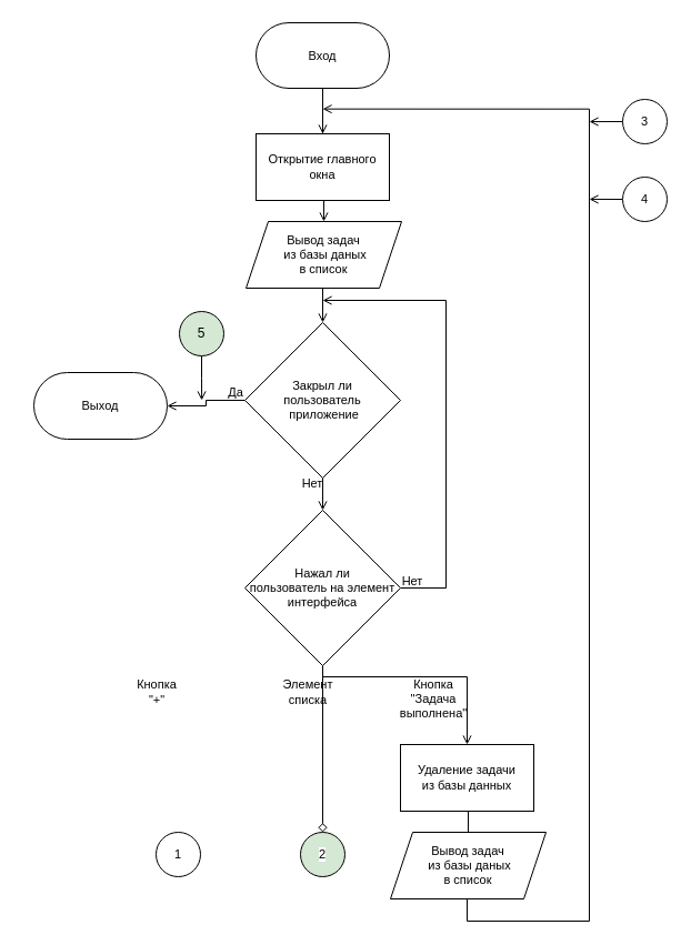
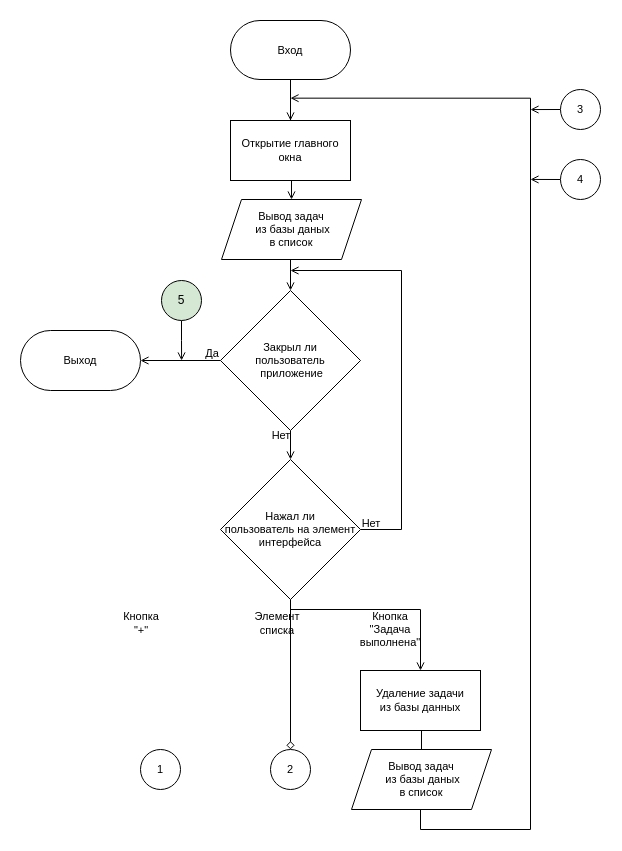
- <mxCell id="8" value="Выход" style="rounded=1;whiteSpace=wrap;html=1;fontSize=11;labelBackgroundColor=none;endFill=0;endArrow=open;strokeColor=default;fillColor=default;arcSize=50;" parent="1" vertex="1"><mxGeometry x="30" y="335" width="120" height="60" as="geometry" /></mxCell>
+ <mxCell id="8" value="Выход" style="rounded=1;whiteSpace=wrap;html=1;fontSize=11;labelBackgroundColor=none;endFill=0;endArrow=open;strokeColor=default;fillColor=default;arcSize=50;" parent="1" vertex="1"><mxGeometry x="20" y="330" width="120" height="60" as="geometry" /></mxCell>
- <mxCell id="21" value="2" style="ellipse;whiteSpace=wrap;html=1;aspect=fixed;rounded=0;fontSize=11;labelBackgroundColor=#ffffff;endFill=0;endArrow=open;fillColor=#d5e8d4;" parent="1" vertex="1"><mxGeometry x="270" y="749" width="40" height="40" as="geometry" /></mxCell>
+ <mxCell id="21" value="2" style="ellipse;whiteSpace=wrap;html=1;aspect=fixed;rounded=0;fontSize=11;labelBackgroundColor=#ffffff;endFill=0;endArrow=open;" parent="1" vertex="1"><mxGeometry x="270" y="749" width="40" height="40" as="geometry" /></mxCell>
